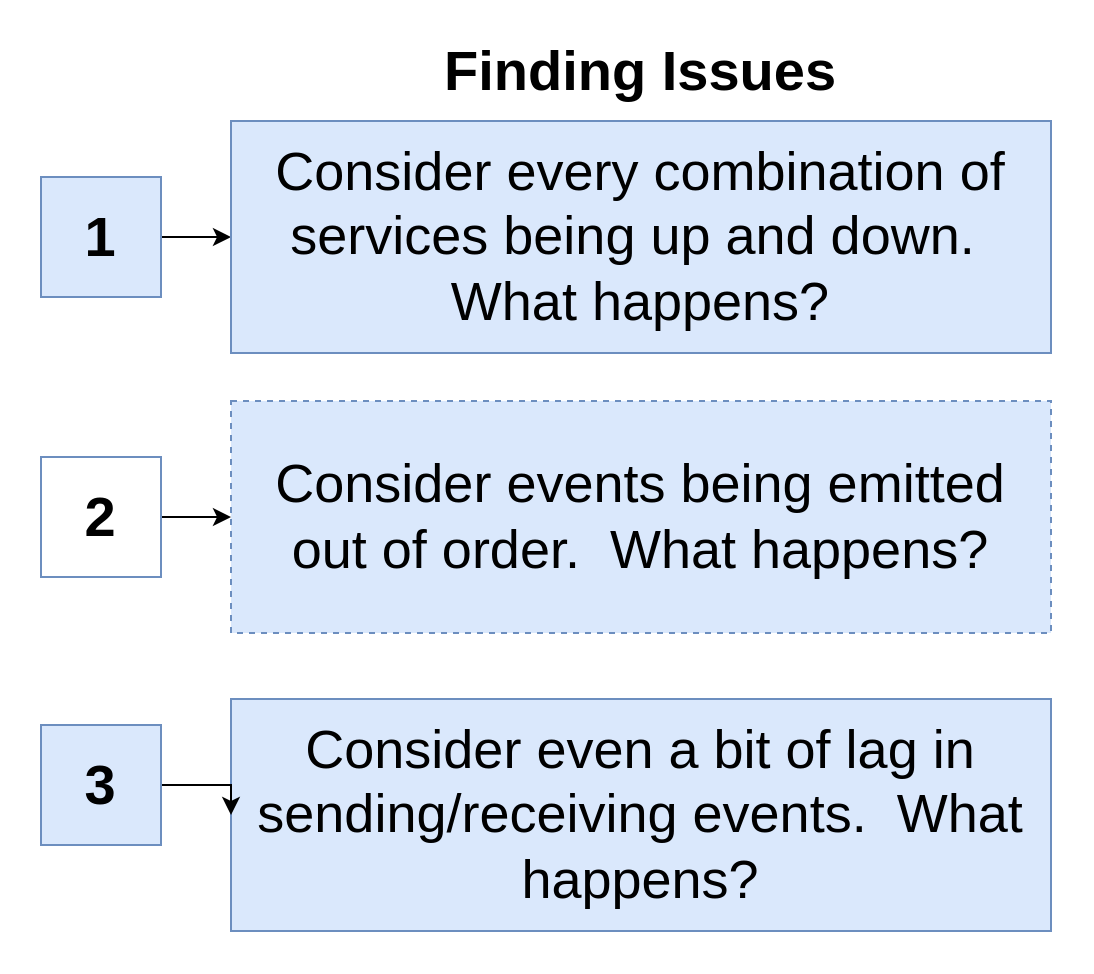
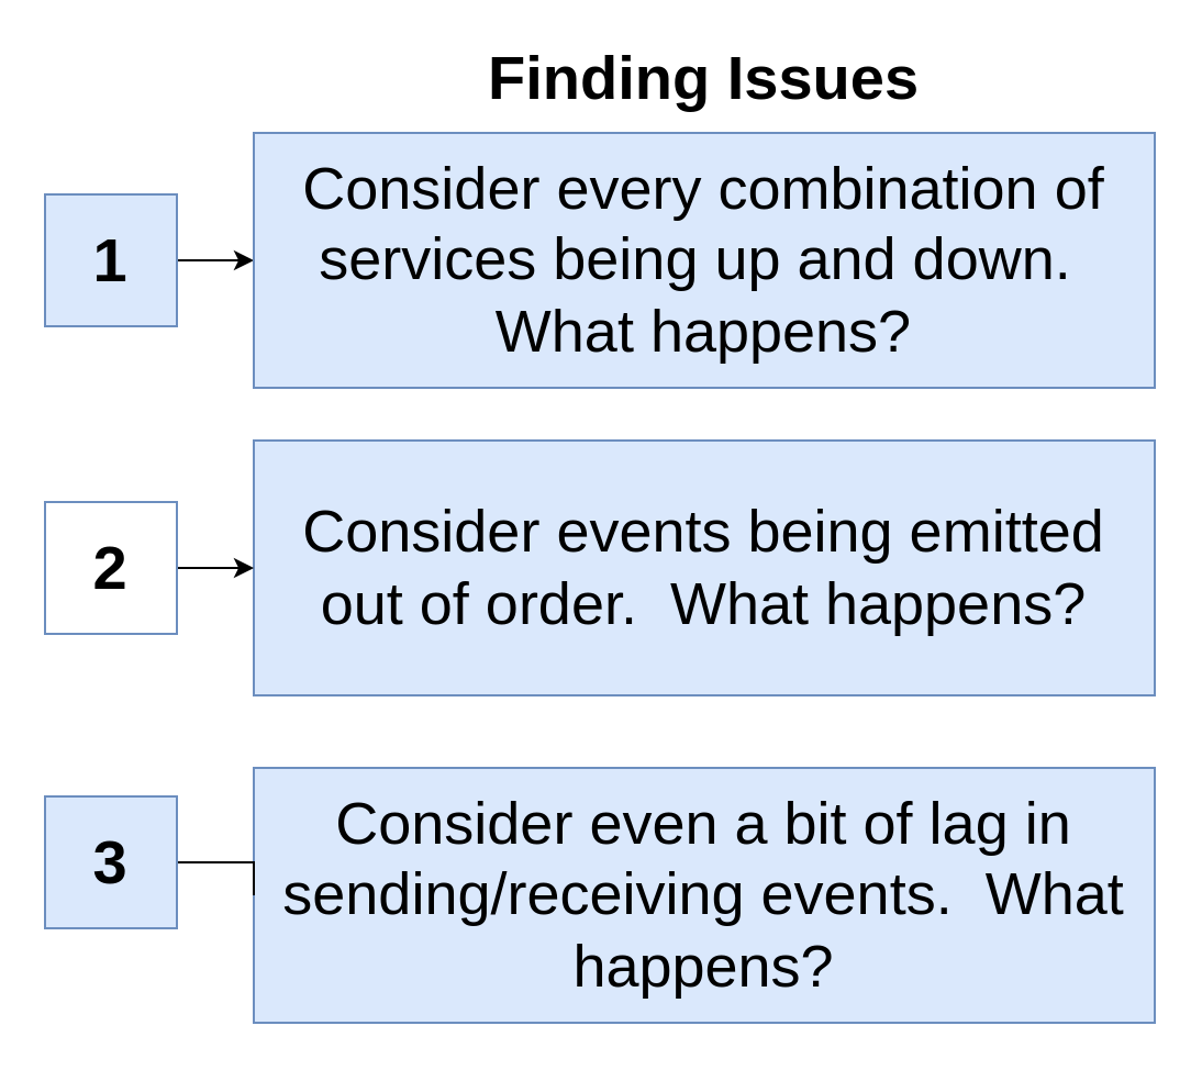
- <mxCell id="3" value="Consider events being emitted out of order.&amp;nbsp; What happens?" style="rounded=0;whiteSpace=wrap;html=1;fontSize=27;align=center;fillColor=#dae8fc;strokeColor=#6c8ebf;dashed=1;" parent="1" vertex="1"><mxGeometry x="115" y="200" width="410" height="116" as="geometry" /></mxCell>
+ <mxCell id="3" value="Consider events being emitted out of order.&amp;nbsp; What happens?" style="rounded=0;whiteSpace=wrap;html=1;fontSize=27;align=center;fillColor=#dae8fc;strokeColor=#6c8ebf;" parent="1" vertex="1"><mxGeometry x="115" y="200" width="410" height="116" as="geometry" /></mxCell>
- <mxCell id="10" style="edgeStyle=orthogonalEdgeStyle;rounded=0;orthogonalLoop=1;jettySize=auto;html=1;exitX=1;exitY=0.5;exitDx=0;exitDy=0;entryX=0;entryY=0.5;entryDx=0;entryDy=0;fontSize=27;" parent="1" source="11" target="9" edge="1"><mxGeometry relative="1" as="geometry" /></mxCell>
+ <mxCell id="10" style="edgeStyle=orthogonalEdgeStyle;rounded=0;orthogonalLoop=1;jettySize=auto;html=1;exitX=1;exitY=0.5;exitDx=0;exitDy=0;entryX=0;entryY=0.5;entryDx=0;entryDy=0;fontSize=27;endArrow=none;" parent="1" source="11" target="9" edge="1"><mxGeometry relative="1" as="geometry" /></mxCell>
